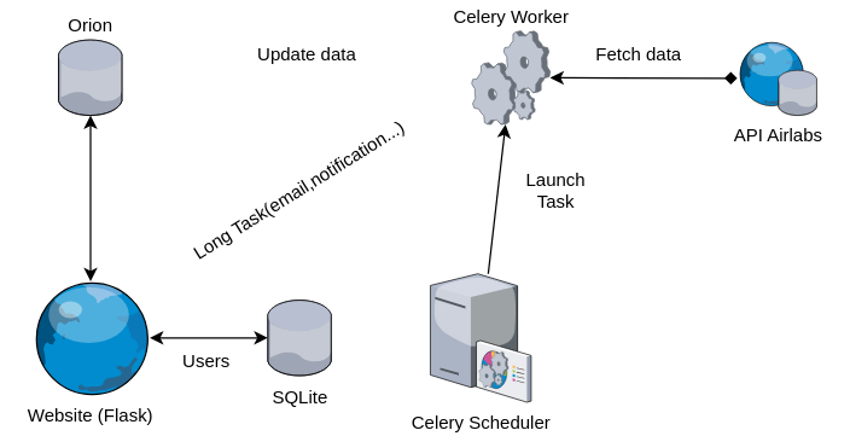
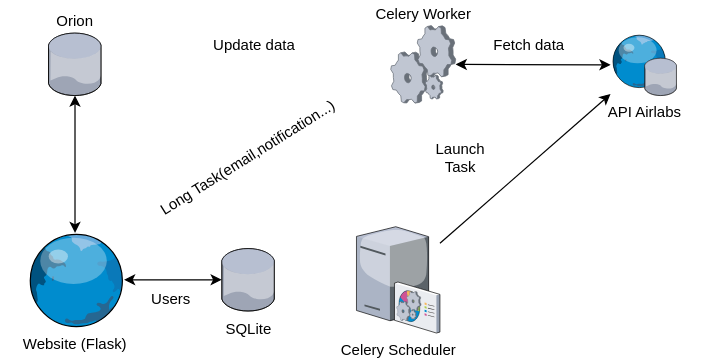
- <mxCell id="15" value="" style="endArrow=diamond;startArrow=classic;html=1;" edge="1" parent="1" source="3" target="14"><mxGeometry width="50" height="50" relative="1" as="geometry"><mxPoint x="288" y="216" as="sourcePoint" /><mxPoint x="338" y="166" as="targetPoint" /></mxGeometry></mxCell>
+ <mxCell id="15" value="" style="endArrow=classic;startArrow=classic;html=1;" edge="1" parent="1" source="3" target="14"><mxGeometry width="50" height="50" relative="1" as="geometry"><mxPoint x="288" y="216" as="sourcePoint" /><mxPoint x="338" y="166" as="targetPoint" /></mxGeometry></mxCell>
- <mxCell id="9" value="" style="endArrow=classic;html=1;" edge="1" parent="1" source="5" target="3"><mxGeometry width="50" height="50" relative="1" as="geometry"><mxPoint x="278" y="186" as="sourcePoint" /><mxPoint x="328" y="136" as="targetPoint" /></mxGeometry></mxCell>
+ <mxCell id="9" value="" style="endArrow=classic;html=1;" edge="1" parent="1" source="5" target="14"><mxGeometry width="50" height="50" relative="1" as="geometry"><mxPoint x="278" y="186" as="sourcePoint" /><mxPoint x="328" y="136" as="targetPoint" /></mxGeometry></mxCell>
